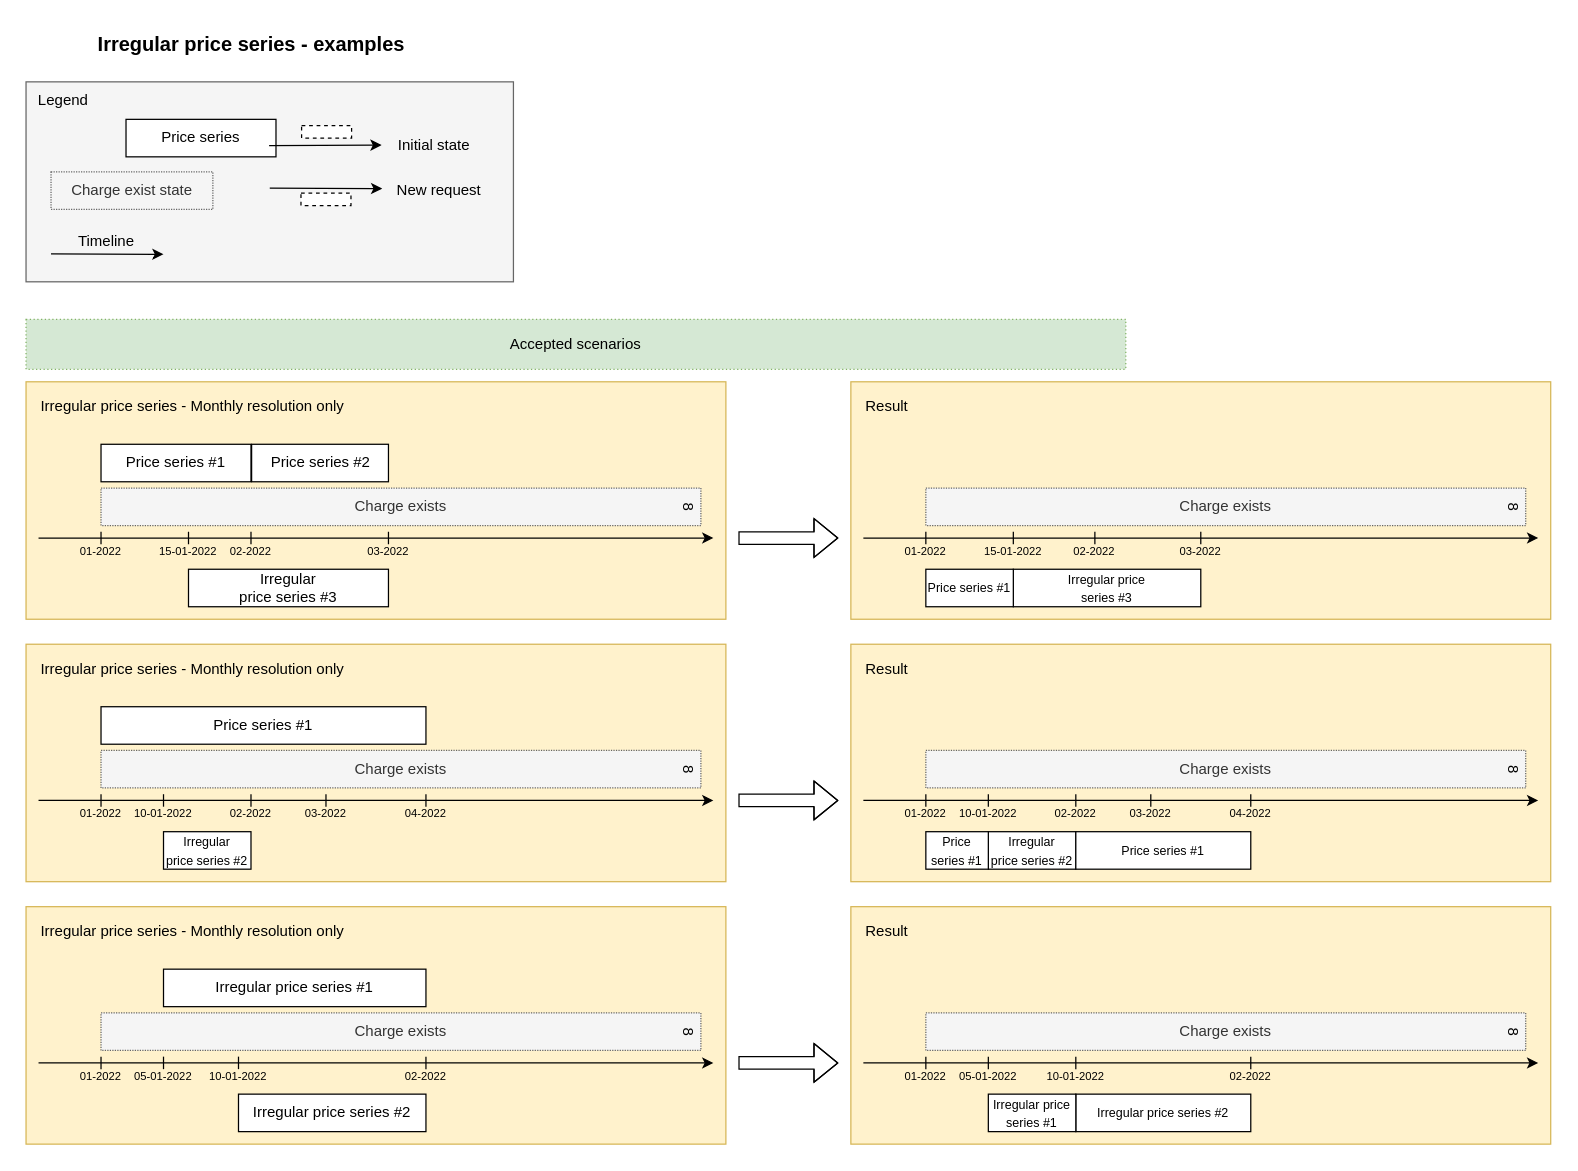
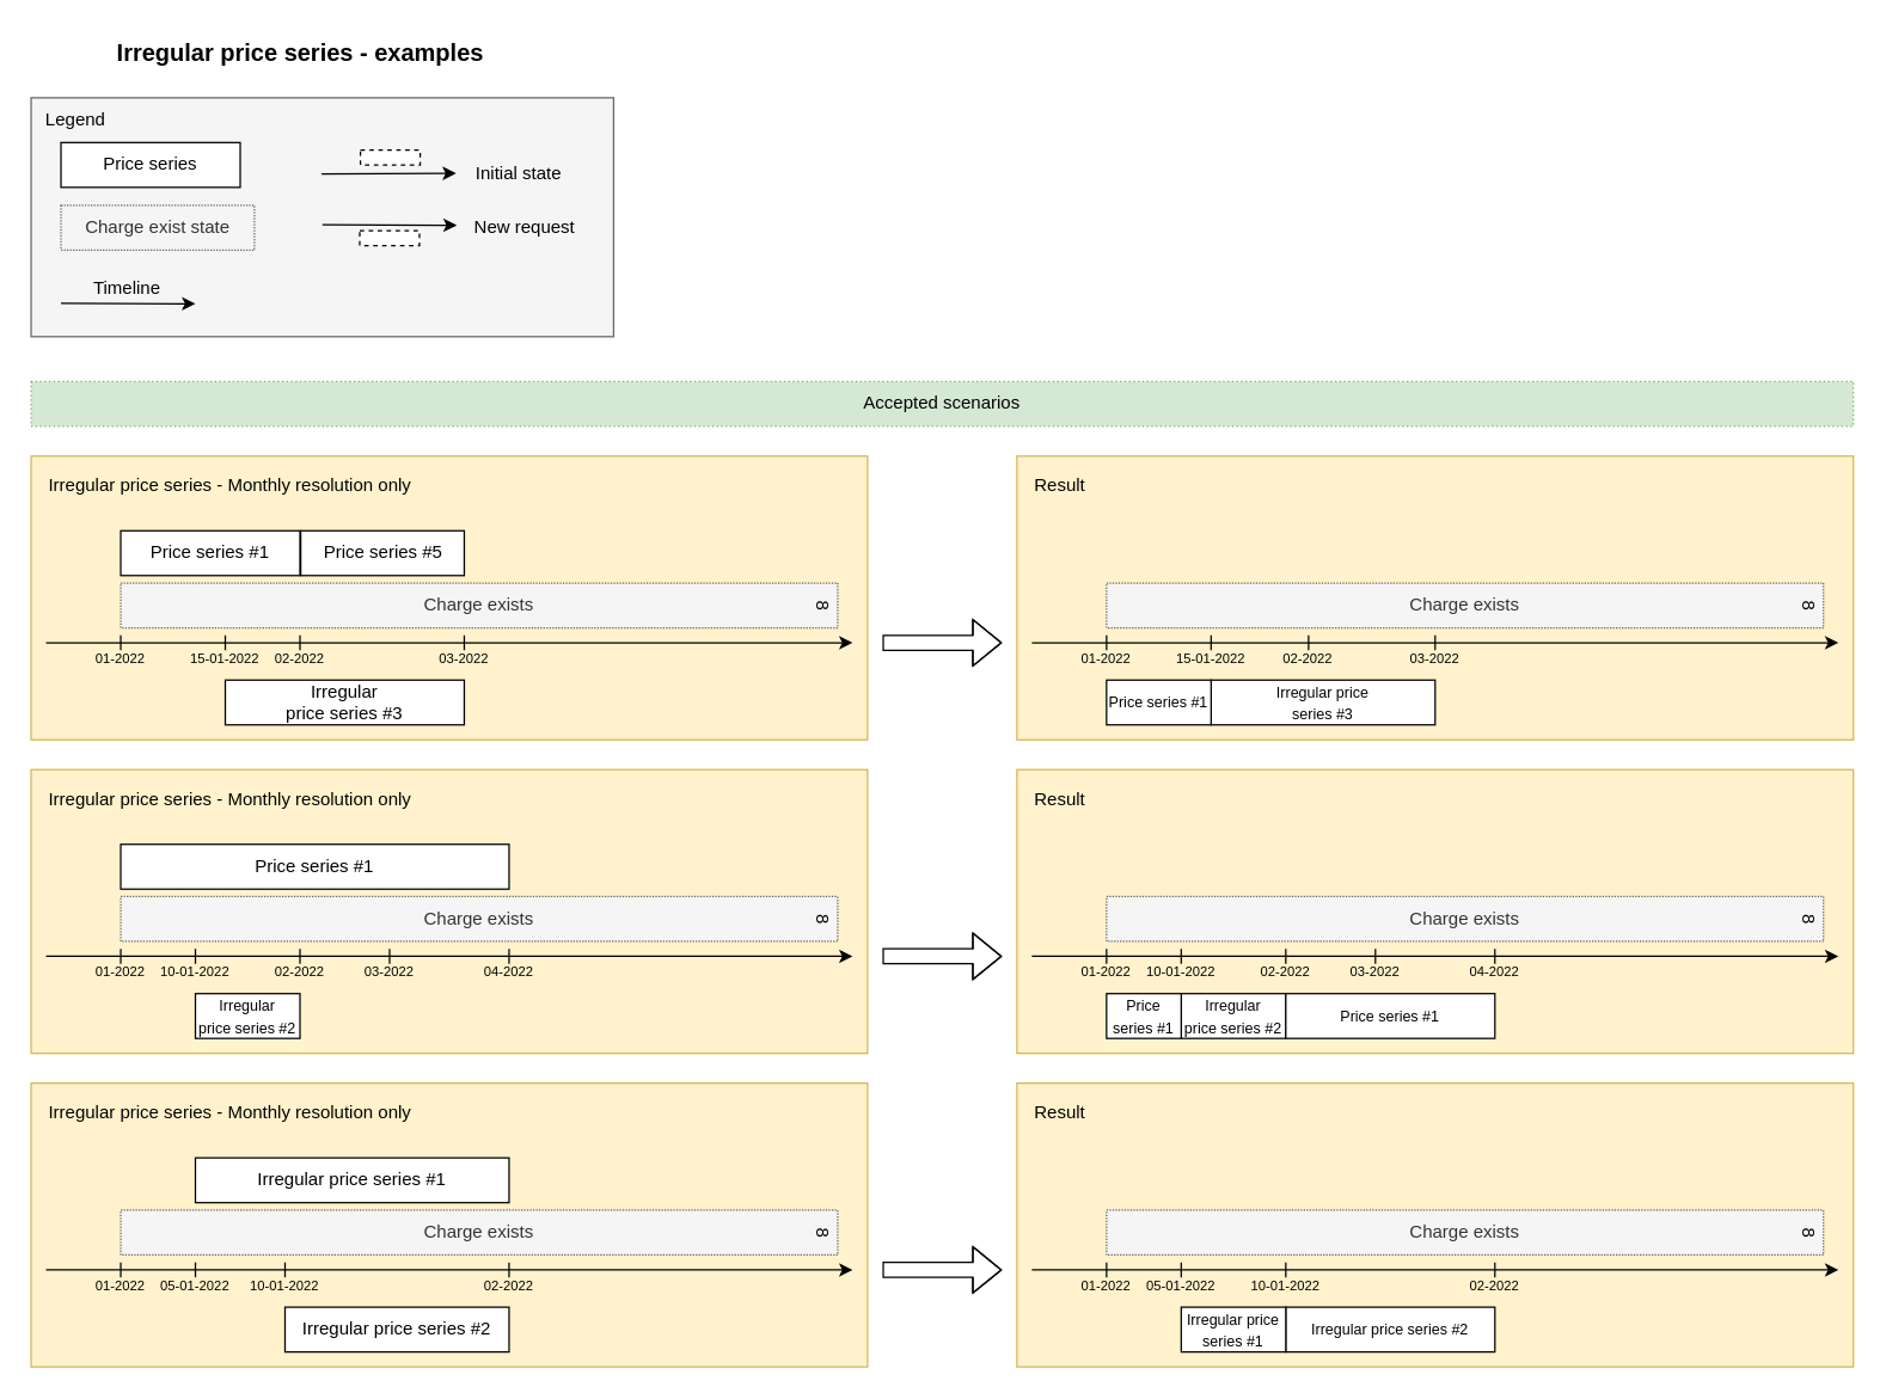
- <mxCell id="4" value="Price series" style="rounded=0;whiteSpace=wrap;html=1;" parent="1" vertex="1"><mxGeometry x="100" y="95" width="120" height="30" as="geometry" /></mxCell>
+ <mxCell id="4" value="Price series" style="rounded=0;whiteSpace=wrap;html=1;" parent="1" vertex="1"><mxGeometry x="40" y="95" width="120" height="30" as="geometry" /></mxCell>
- <mxCell id="16" value="Accepted scenarios" style="text;html=1;strokeColor=#82b366;fillColor=#d5e8d4;align=center;verticalAlign=middle;whiteSpace=wrap;rounded=0;dashed=1;dashPattern=1 2;" parent="1" vertex="1"><mxGeometry x="20" y="255" width="880" height="40" as="geometry" /></mxCell>
+ <mxCell id="16" value="Accepted scenarios" style="text;html=1;strokeColor=#82b366;fillColor=#d5e8d4;align=center;verticalAlign=middle;whiteSpace=wrap;rounded=0;dashed=1;dashPattern=1 2;" parent="1" vertex="1"><mxGeometry x="20" y="255" width="1220" height="30" as="geometry" /></mxCell>
- <mxCell id="147" value="Price series #2" style="rounded=0;whiteSpace=wrap;html=1;" vertex="1" parent="1"><mxGeometry x="200.5" y="355" width="109.5" height="30" as="geometry" /></mxCell>
+ <mxCell id="147" value="Price series #5" style="rounded=0;whiteSpace=wrap;html=1;" vertex="1" parent="1"><mxGeometry x="200.5" y="355" width="109.5" height="30" as="geometry" /></mxCell>
